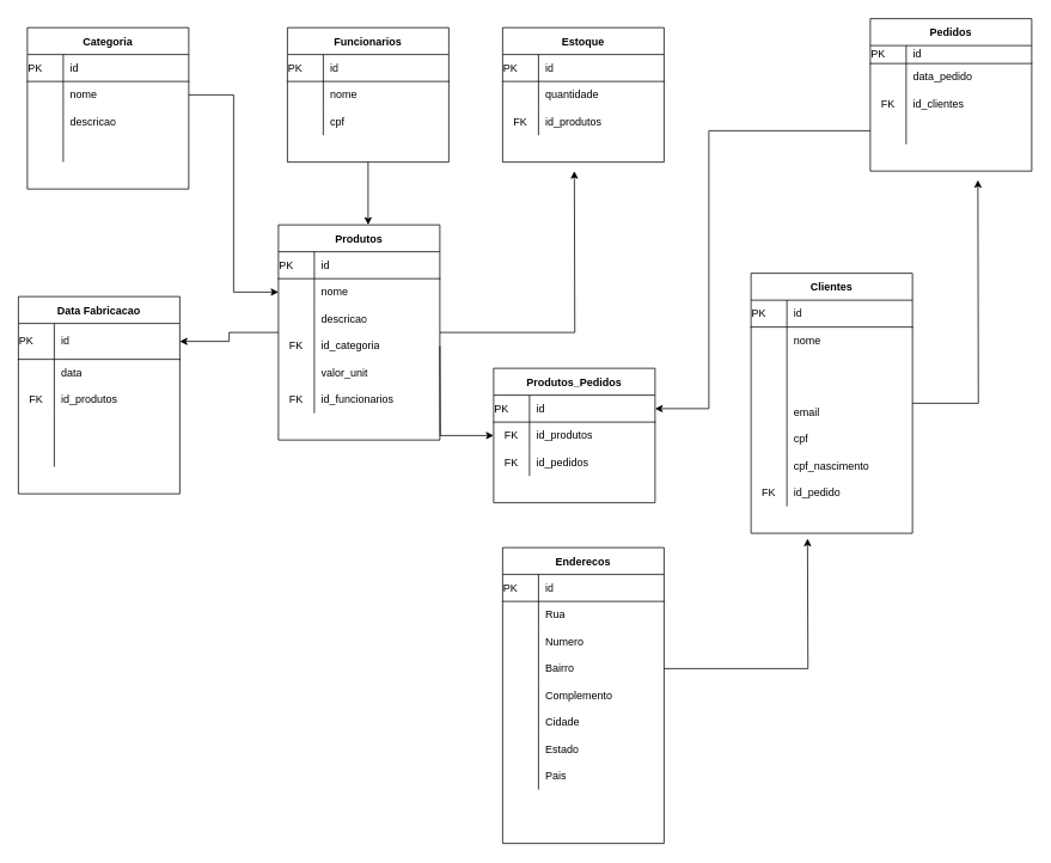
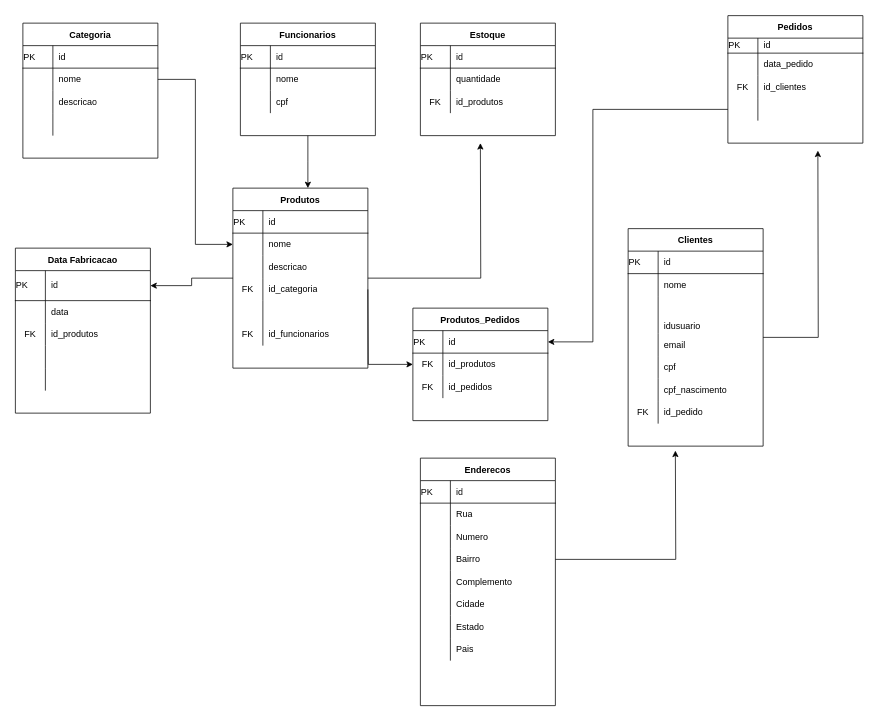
- <mxCell id="19" value="valor_unit" style="shape=partialRectangle;html=1;whiteSpace=wrap;connectable=0;fillColor=none;top=0;left=0;bottom=0;right=0;align=left;spacingLeft=6;overflow=hidden;pointerEvents=1;" parent="17" vertex="1"><mxGeometry x="40" width="140" height="30" as="geometry" /></mxCell>
+ <mxCell id="58" value="idusuario" style="shape=partialRectangle;html=1;whiteSpace=wrap;connectable=0;fillColor=none;top=0;left=0;bottom=0;right=0;align=left;spacingLeft=6;overflow=hidden;pointerEvents=1;" parent="56" vertex="1"><mxGeometry x="40" width="140" height="20" as="geometry" /></mxCell>
